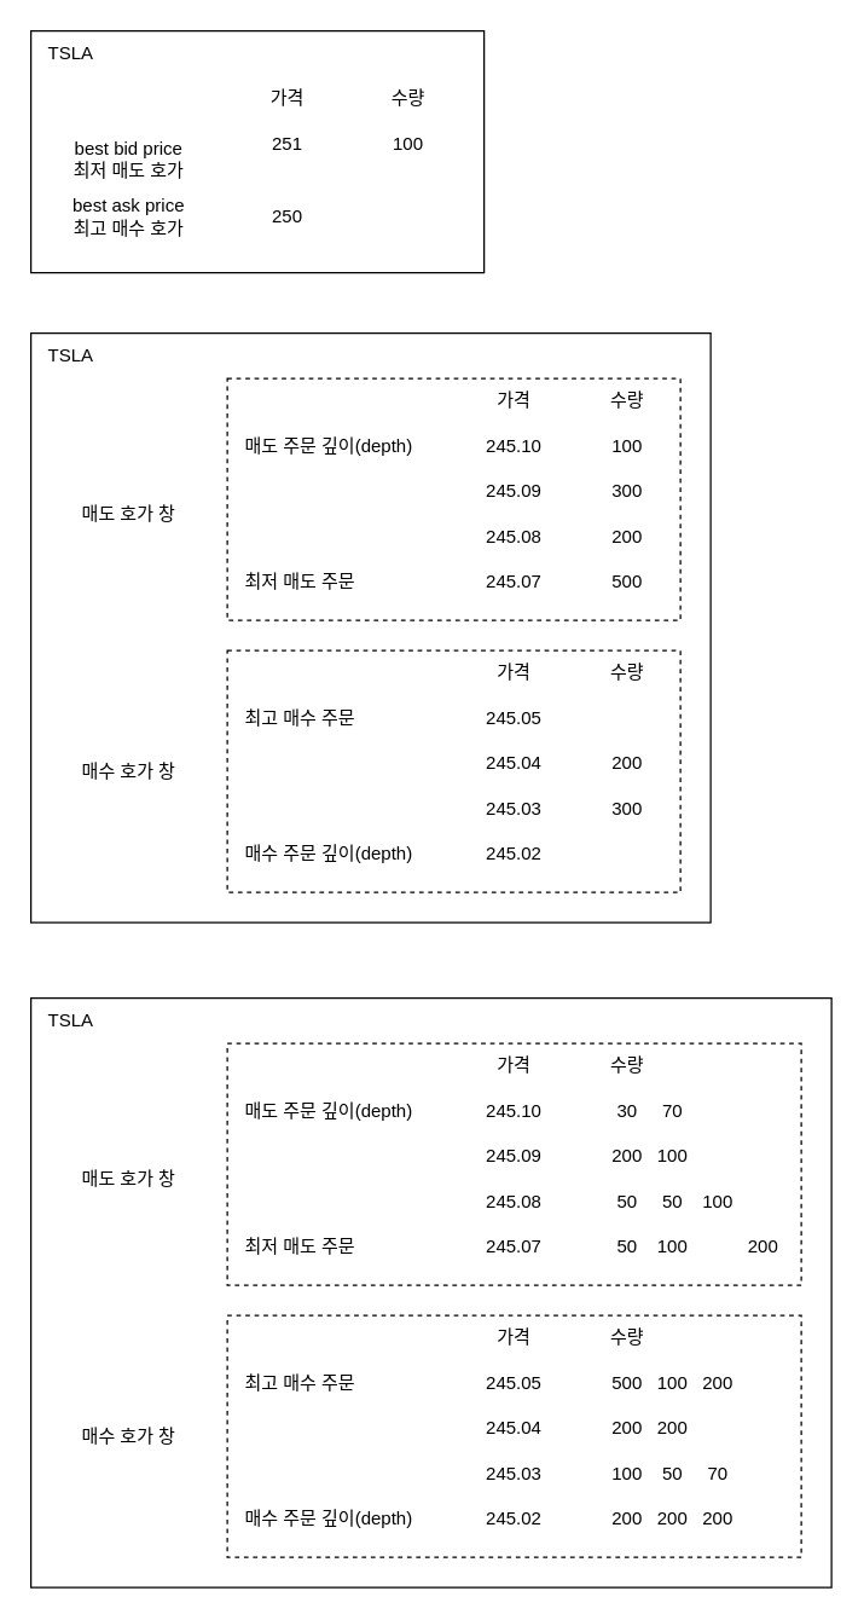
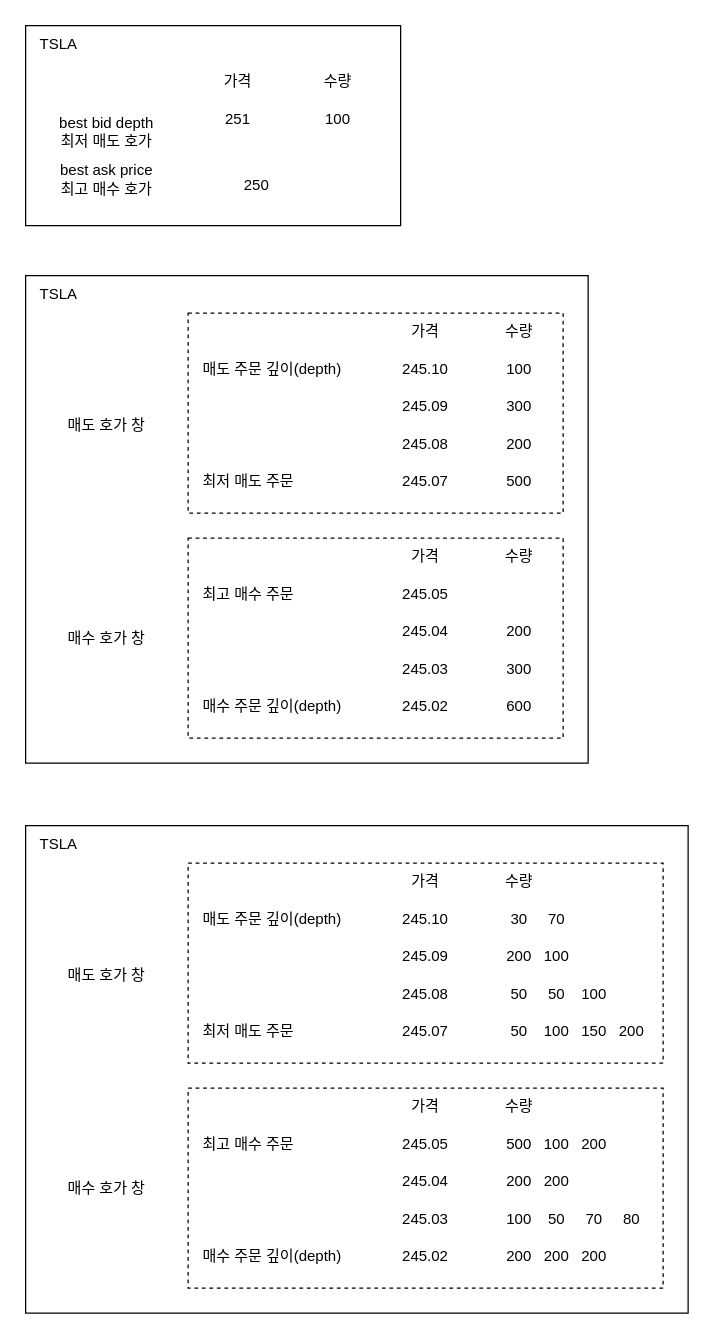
- <mxCell id="6" value="best bid price&lt;br&gt;최저 매도 호가" style="text;html=1;strokeColor=none;fillColor=none;align=center;verticalAlign=middle;whiteSpace=wrap;rounded=0;" parent="1" vertex="1"><mxGeometry x="40" y="90" width="90" height="30" as="geometry" /></mxCell>
+ <mxCell id="6" value="best bid depth&lt;br&gt;최저 매도 호가" style="text;html=1;strokeColor=none;fillColor=none;align=center;verticalAlign=middle;whiteSpace=wrap;rounded=0;" parent="1" vertex="1"><mxGeometry x="40" y="90" width="90" height="30" as="geometry" /></mxCell>
- <mxCell id="9" value="250" style="text;html=1;strokeColor=none;fillColor=none;align=center;verticalAlign=middle;whiteSpace=wrap;rounded=0;" parent="1" vertex="1"><mxGeometry x="160" y="128" width="60" height="30" as="geometry" /></mxCell>
+ <mxCell id="9" value="250" style="text;html=1;strokeColor=none;fillColor=none;align=center;verticalAlign=middle;whiteSpace=wrap;rounded=0;" parent="1" vertex="1"><mxGeometry x="175" y="133" width="60" height="30" as="geometry" /></mxCell>
+ <mxCell id="39" value="600" style="text;html=1;strokeColor=none;fillColor=none;align=center;verticalAlign=middle;whiteSpace=wrap;rounded=0;" parent="1" vertex="1"><mxGeometry x="380" y="550" width="70" height="30" as="geometry" /></mxCell>
+ <mxCell id="75" value="150" style="text;html=1;strokeColor=none;fillColor=none;align=center;verticalAlign=middle;whiteSpace=wrap;rounded=0;" parent="1" vertex="1"><mxGeometry x="460" y="810" width="30" height="30" as="geometry" /></mxCell>
+ <mxCell id="84" value="80" style="text;html=1;strokeColor=none;fillColor=none;align=center;verticalAlign=middle;whiteSpace=wrap;rounded=0;" parent="1" vertex="1"><mxGeometry x="490" y="960" width="30" height="30" as="geometry" /></mxCell>
